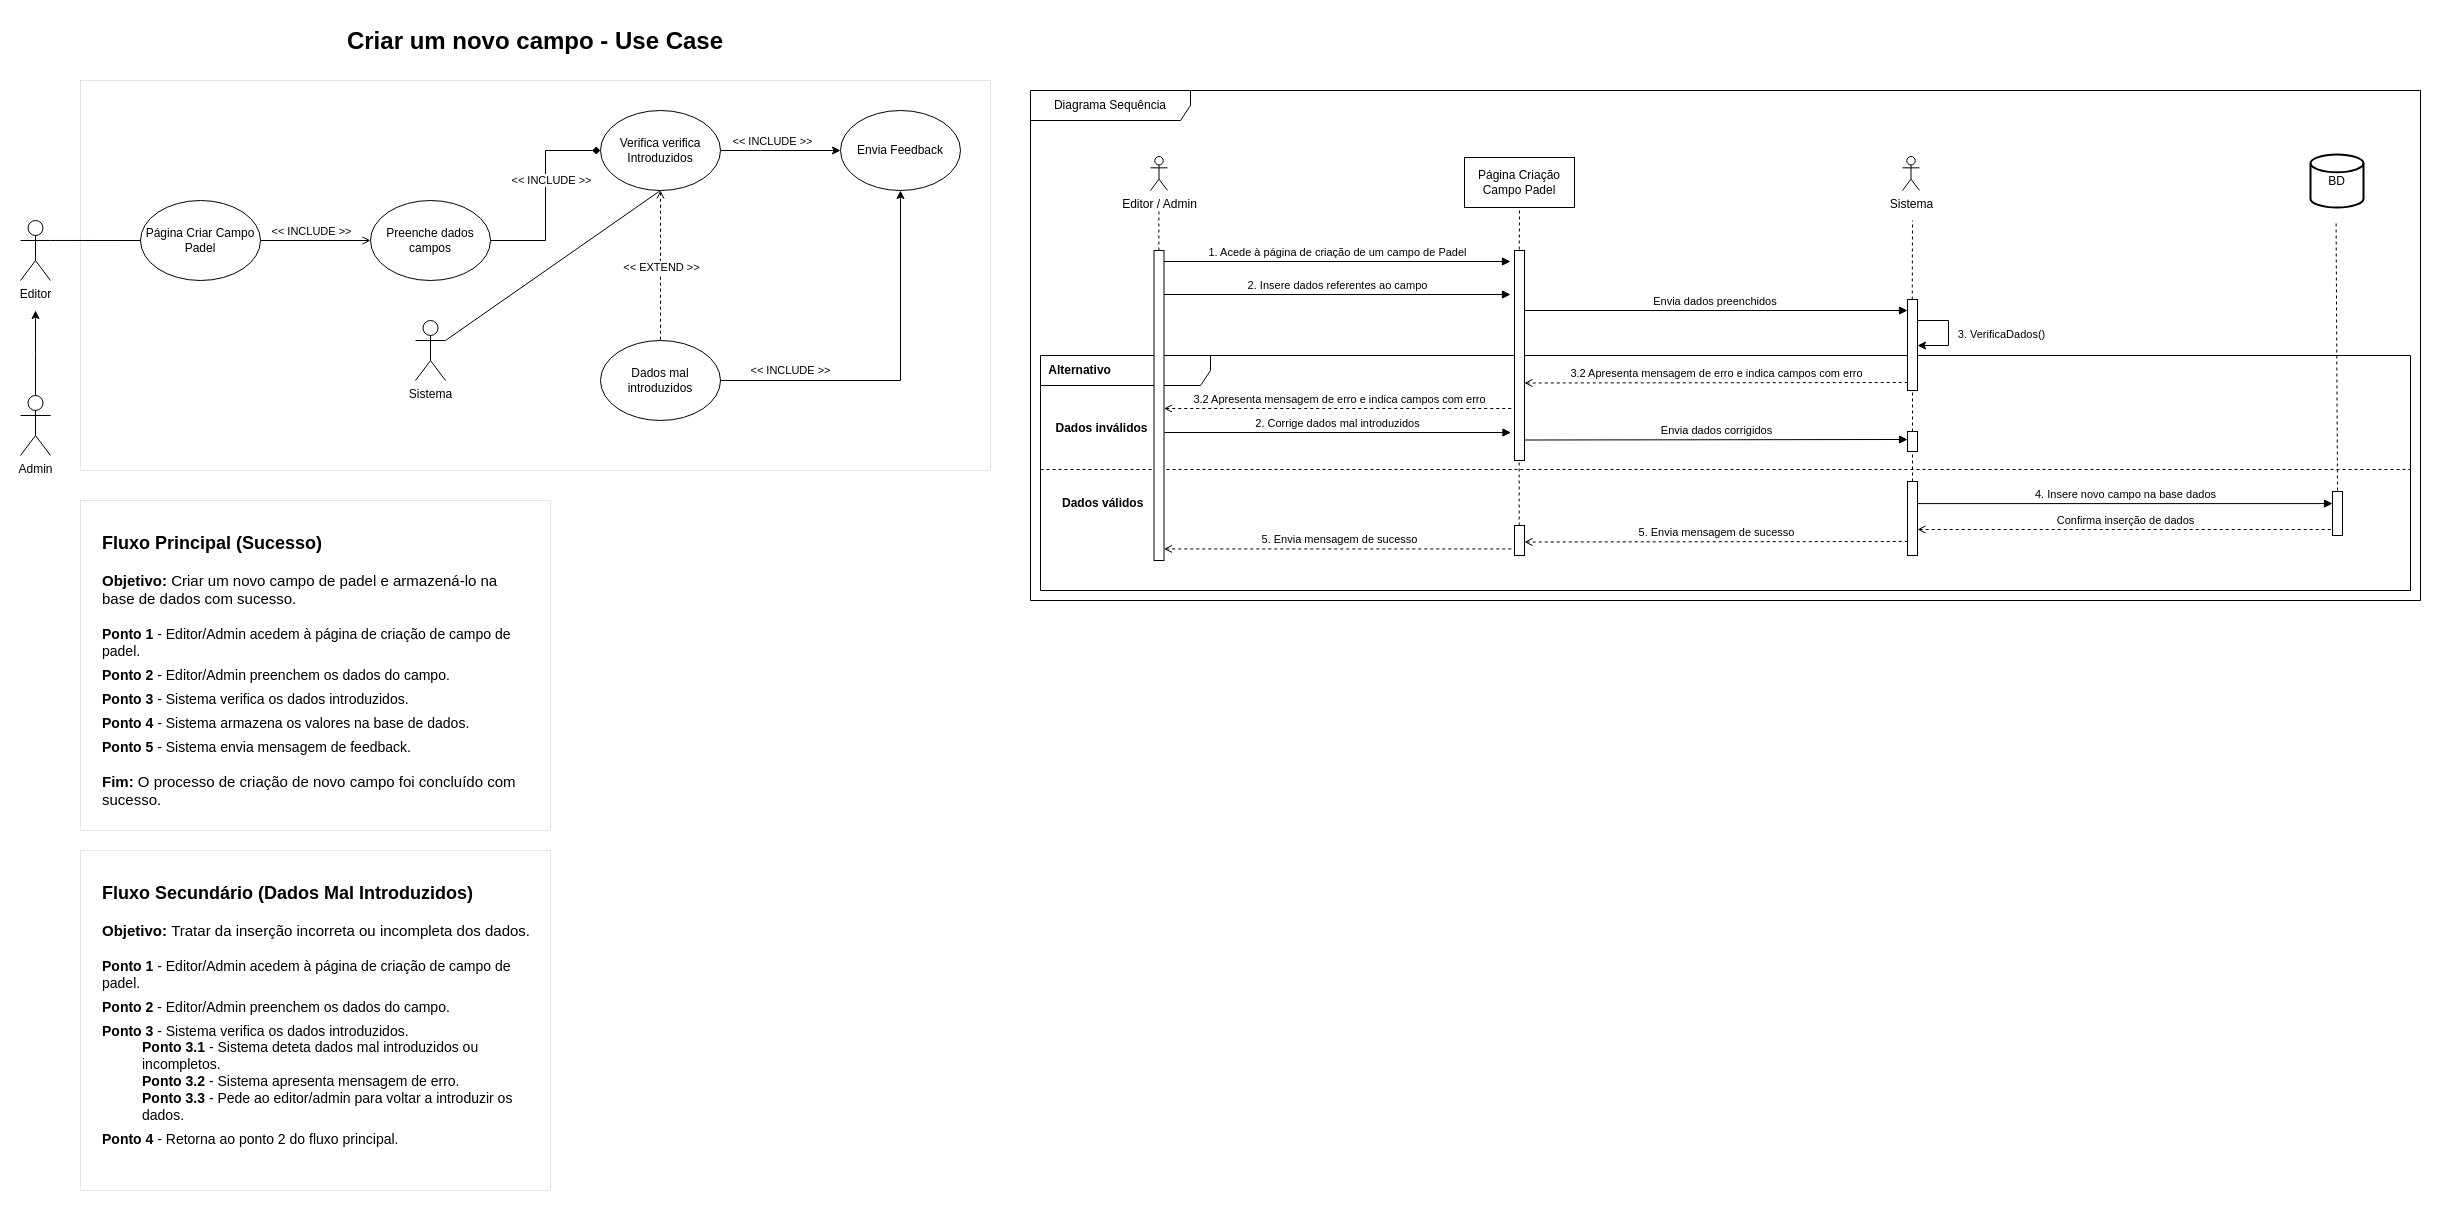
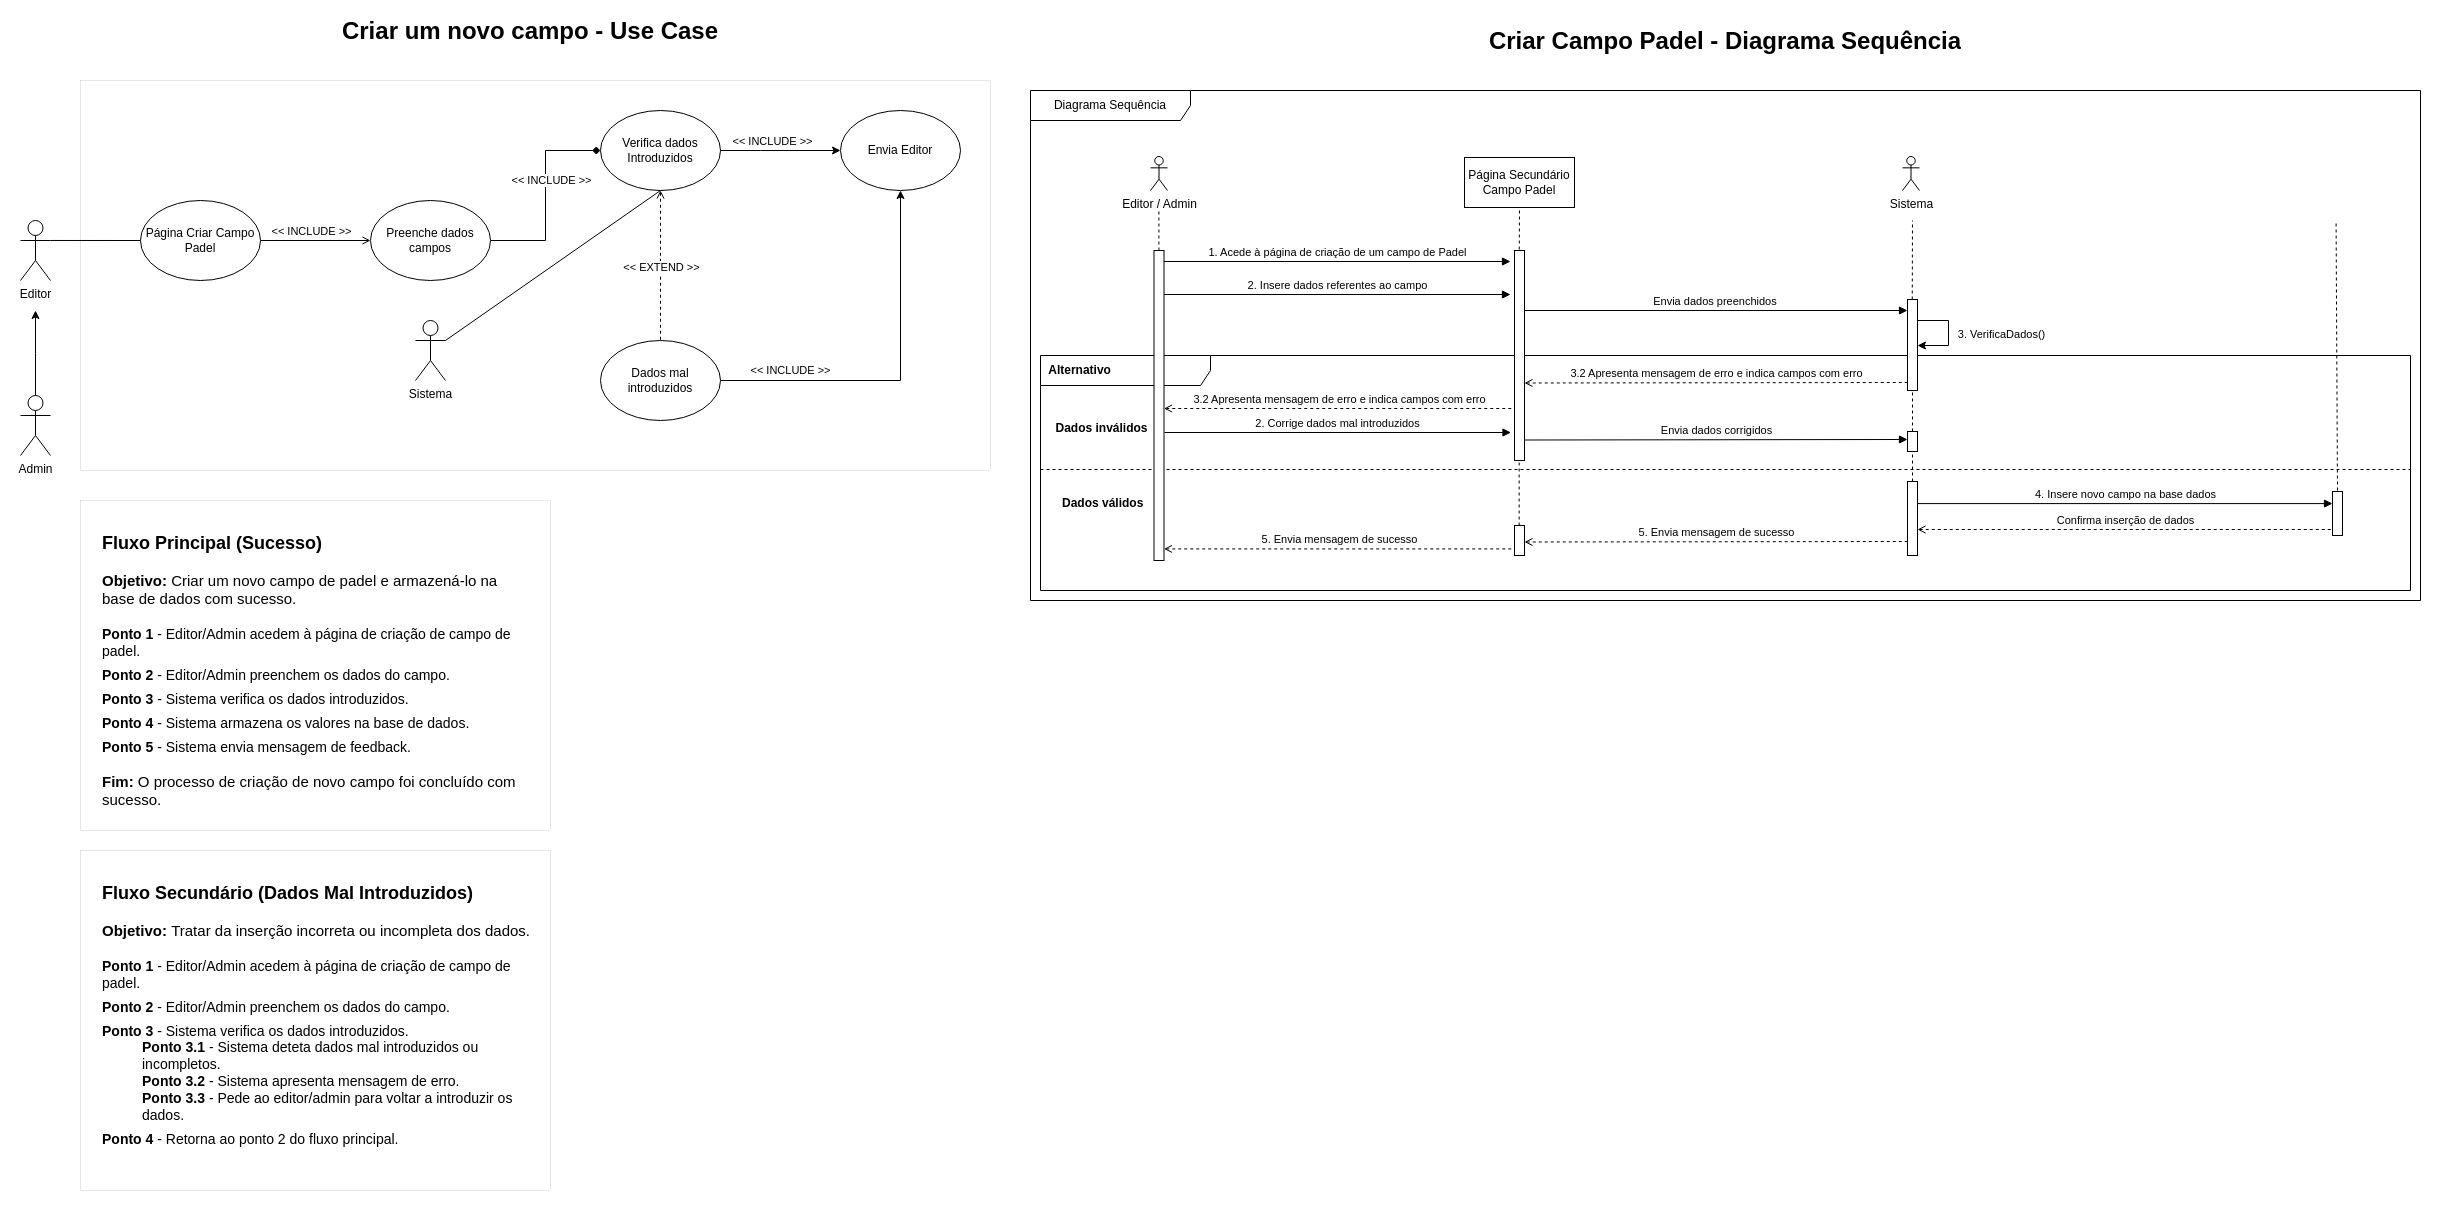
- <mxCell id="4" value="&lt;b style=&quot;&quot;&gt;&lt;font style=&quot;font-size: 24px;&quot;&gt;Criar um novo campo - Use Case&lt;/font&gt;&lt;/b&gt;" style="text;html=1;whiteSpace=wrap;overflow=hidden;rounded=0;align=center;" parent="1" vertex="1"><mxGeometry x="80" y="20" width="910" height="40" as="geometry" /></mxCell>
+ <mxCell id="4" value="&lt;b style=&quot;&quot;&gt;&lt;font style=&quot;font-size: 24px;&quot;&gt;Criar um novo campo - Use Case&lt;/font&gt;&lt;/b&gt;" style="text;html=1;whiteSpace=wrap;overflow=hidden;rounded=0;align=center;" parent="1" vertex="1"><mxGeometry x="75" y="10" width="910" height="40" as="geometry" /></mxCell>
+ <mxCell id="28" value="&lt;b style=&quot;&quot;&gt;&lt;font style=&quot;font-size: 24px;&quot;&gt;Criar Campo Padel - Diagrama Sequência&lt;/font&gt;&lt;/b&gt;" style="text;html=1;whiteSpace=wrap;overflow=hidden;rounded=0;align=center;" parent="1" vertex="1"><mxGeometry x="1030" y="20" width="1390" height="40" as="geometry" /></mxCell>
- <mxCell id="14" value="Verifica verifica Introduzidos" style="ellipse;whiteSpace=wrap;html=1;" parent="1" vertex="1"><mxGeometry x="600" y="110" width="120" height="80" as="geometry" /></mxCell>
+ <mxCell id="14" value="Verifica dados Introduzidos" style="ellipse;whiteSpace=wrap;html=1;" parent="1" vertex="1"><mxGeometry x="600" y="110" width="120" height="80" as="geometry" /></mxCell>
- <mxCell id="15" value="Envia Feedback" style="ellipse;whiteSpace=wrap;html=1;" parent="1" vertex="1"><mxGeometry x="840" y="110" width="120" height="80" as="geometry" /></mxCell>
+ <mxCell id="15" value="Envia Editor" style="ellipse;whiteSpace=wrap;html=1;" parent="1" vertex="1"><mxGeometry x="840" y="110" width="120" height="80" as="geometry" /></mxCell>
- <mxCell id="32" value="BD" style="strokeWidth=2;html=1;shape=mxgraph.flowchart.database;whiteSpace=wrap;" parent="29" vertex="1"><mxGeometry x="1280" y="64" width="53" height="53" as="geometry" /></mxCell>
- <mxCell id="31" value="Página Criação Campo Padel" style="html=1;whiteSpace=wrap;" parent="29" vertex="1"><mxGeometry x="434" y="67" width="110" height="50" as="geometry" /></mxCell>
+ <mxCell id="31" value="Página Secundário Campo Padel" style="html=1;whiteSpace=wrap;" parent="29" vertex="1"><mxGeometry x="434" y="67" width="110" height="50" as="geometry" /></mxCell>
